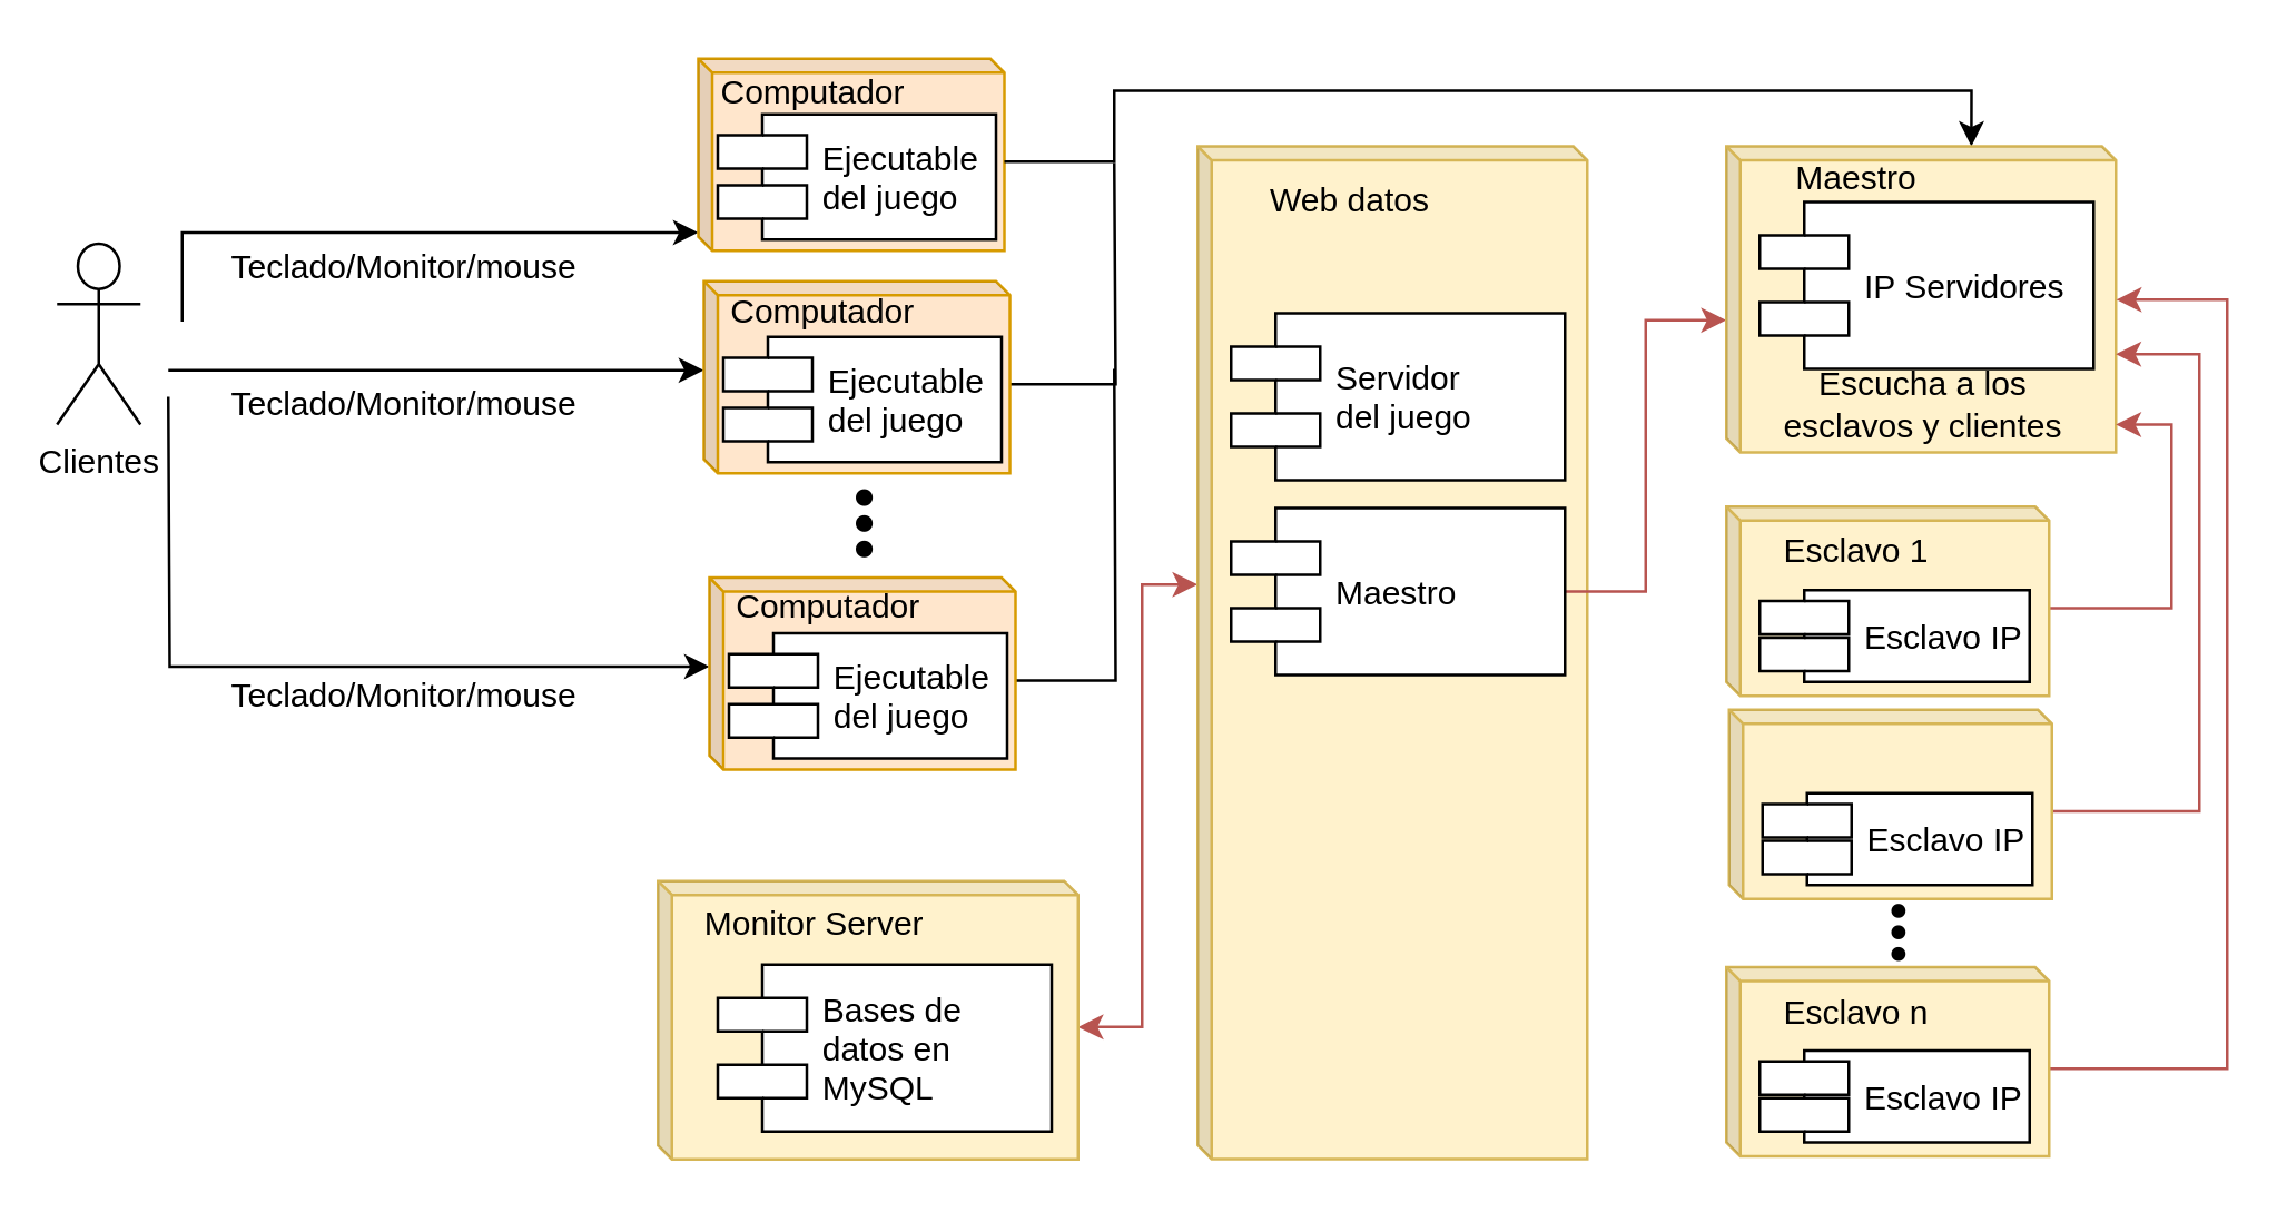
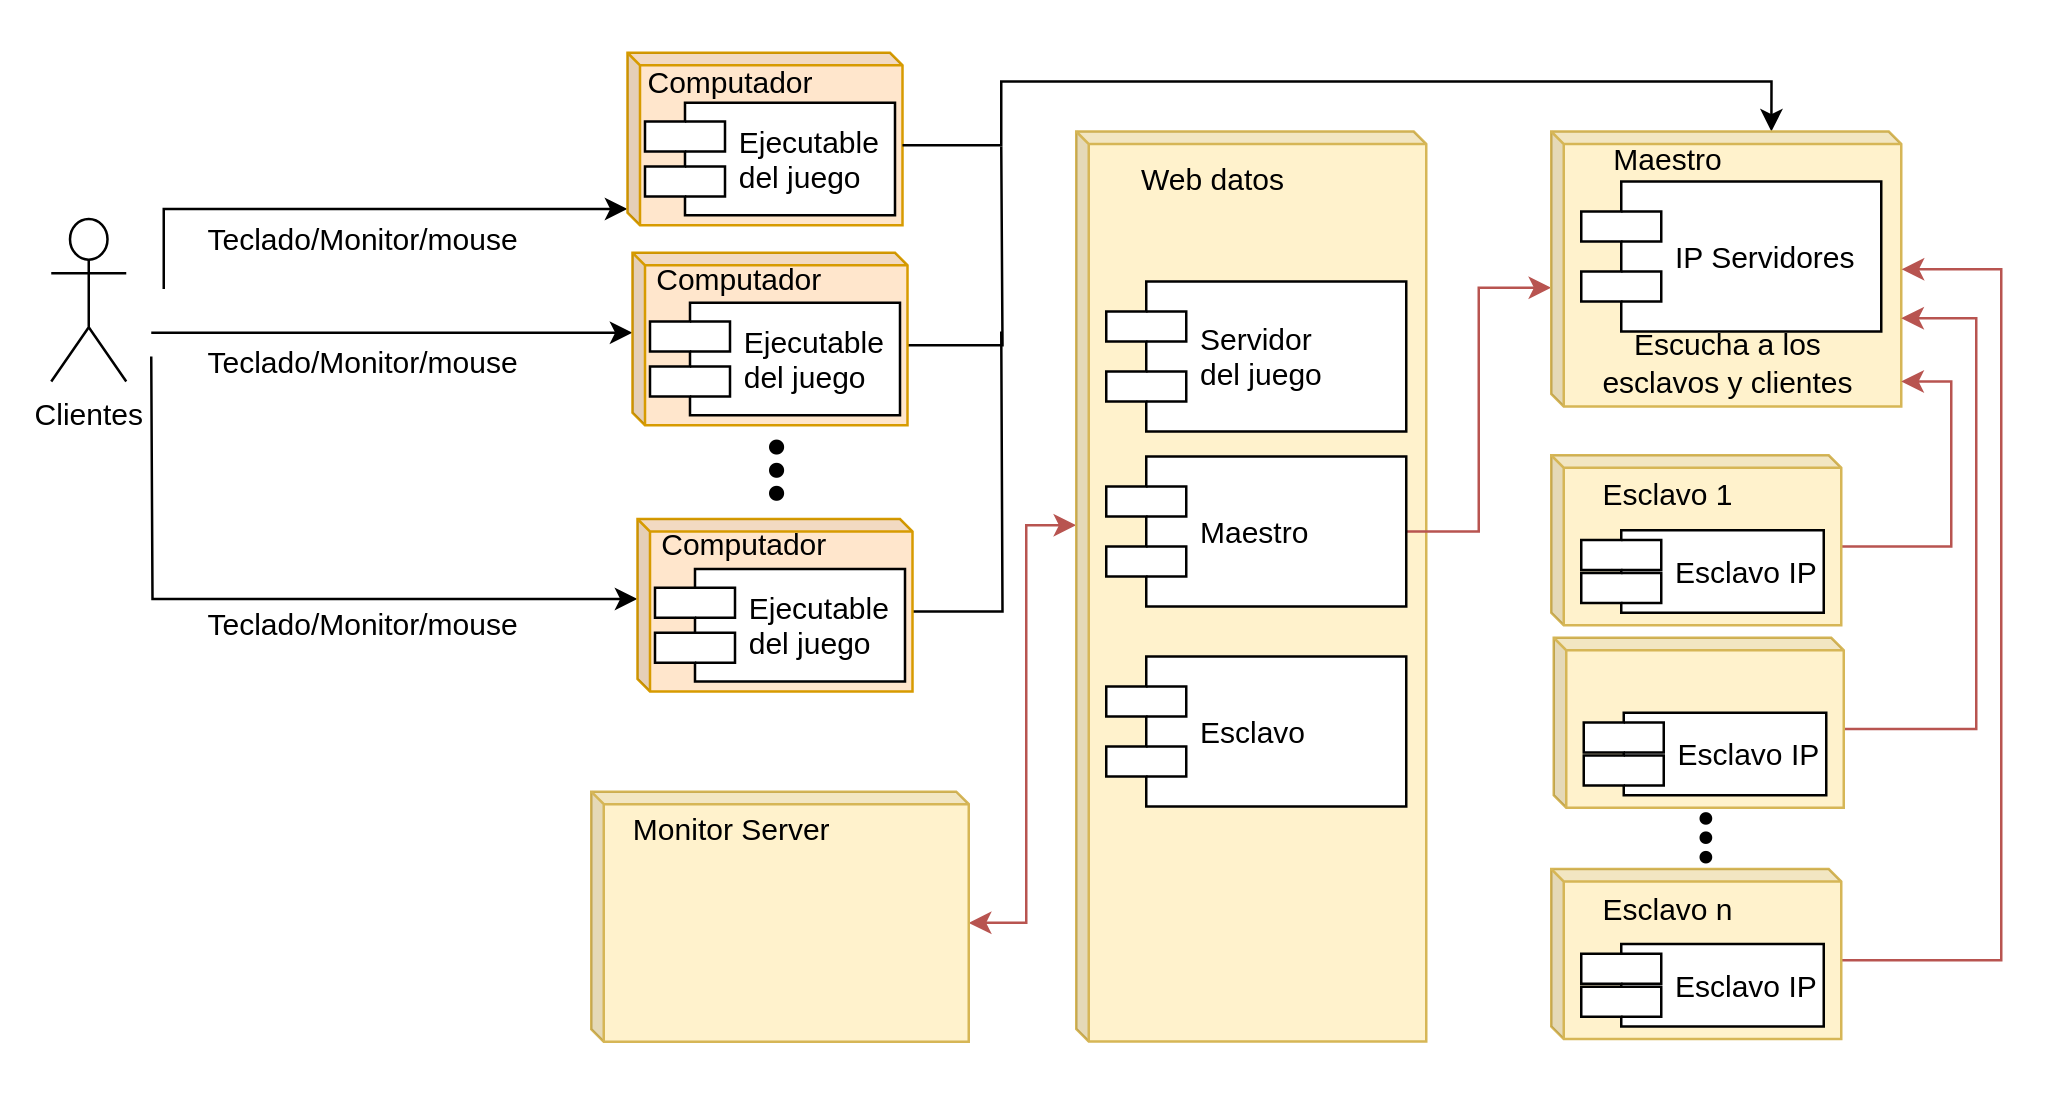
+ <mxCell id="18" value="Esclavo" style="shape=component;align=left;spacingLeft=36;" vertex="1" parent="1"><mxGeometry x="442" y="262" width="120" height="60" as="geometry" /></mxCell>
- <mxCell id="13" value="Bases de &#10;datos en &#10;MySQL" style="shape=component;align=left;spacingLeft=36;" parent="1" vertex="1"><mxGeometry x="257.5" y="346.048" width="120" height="60" as="geometry" /></mxCell>
